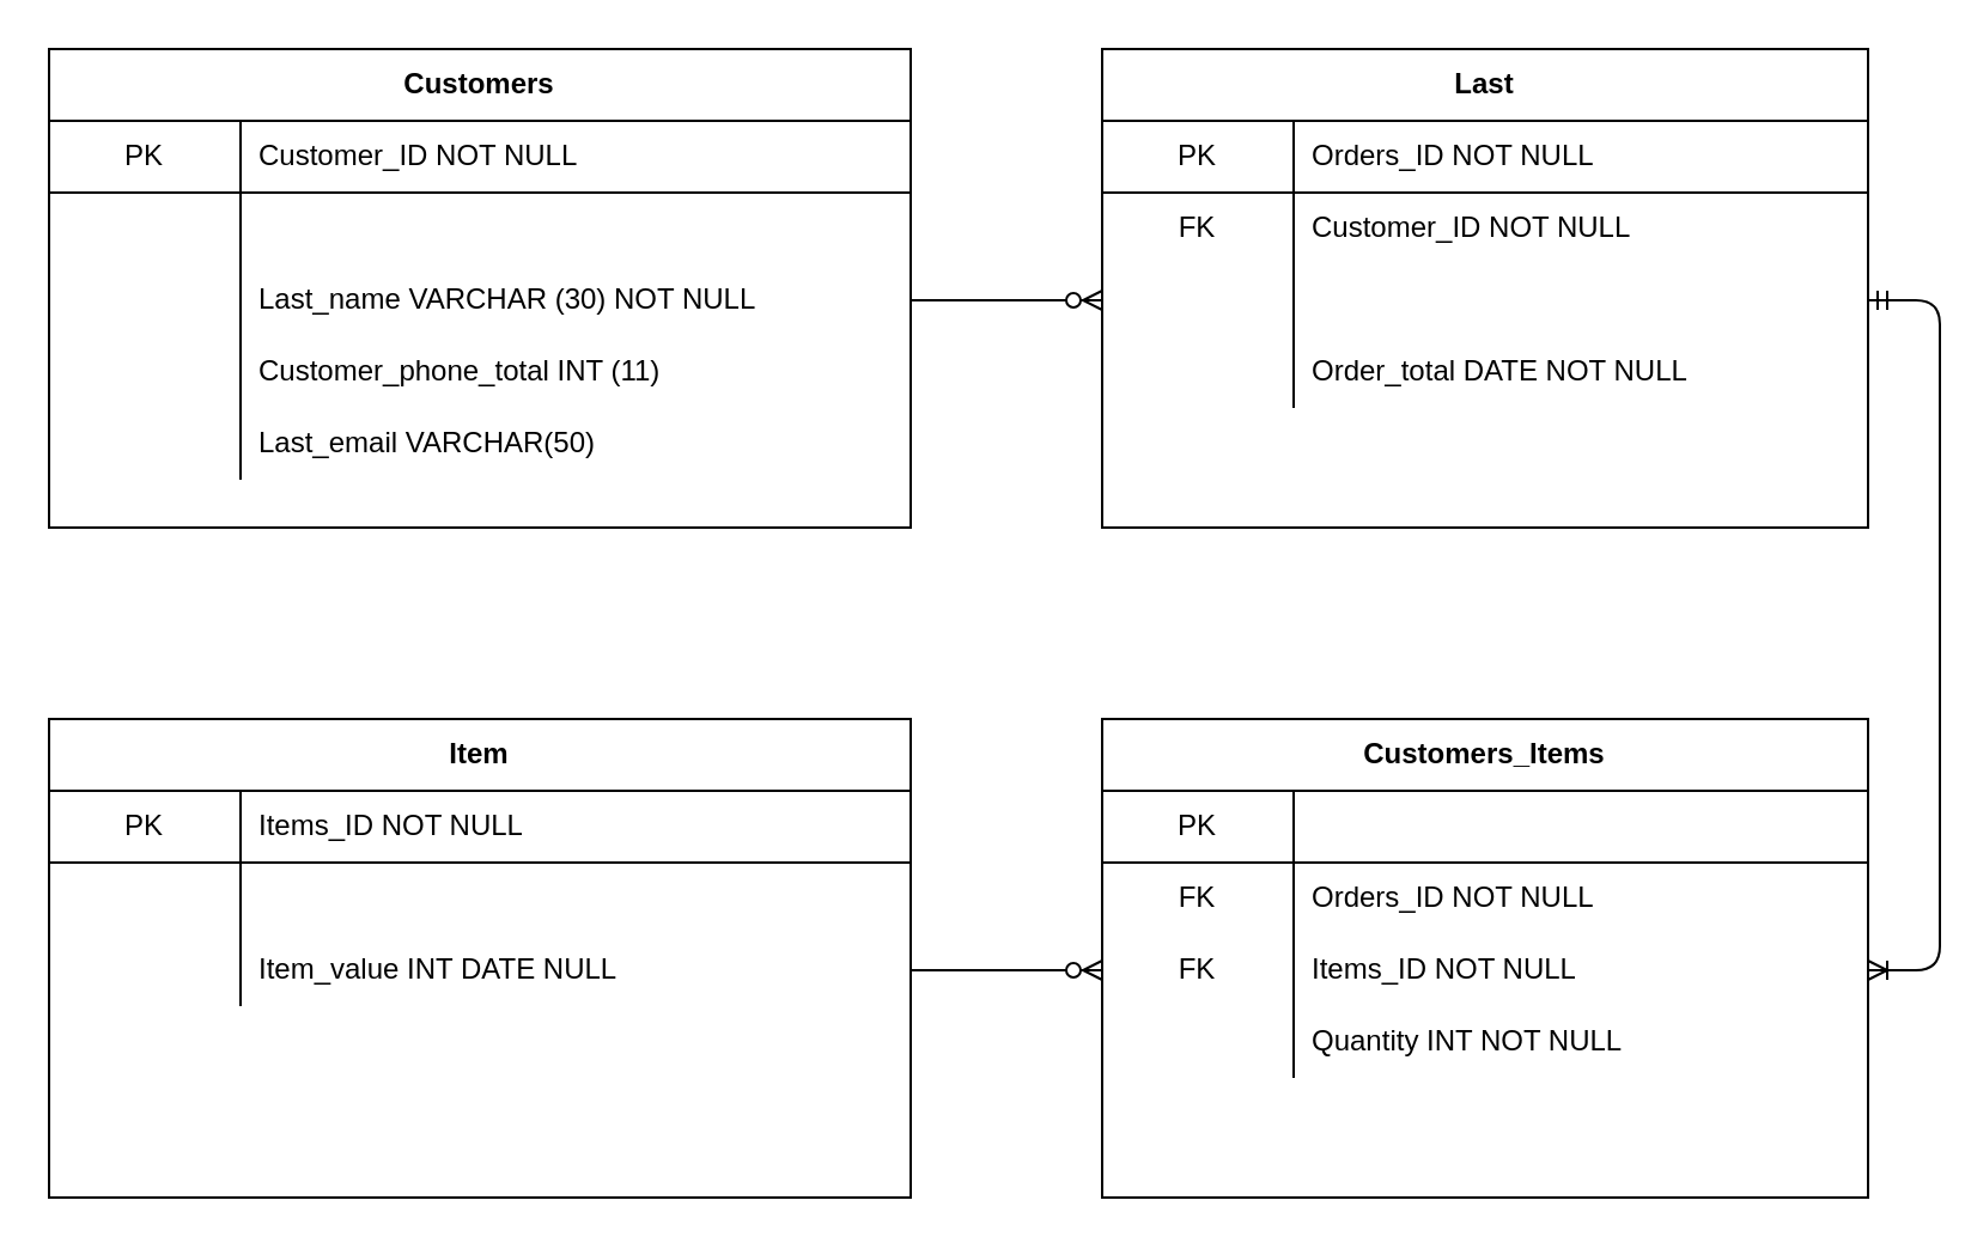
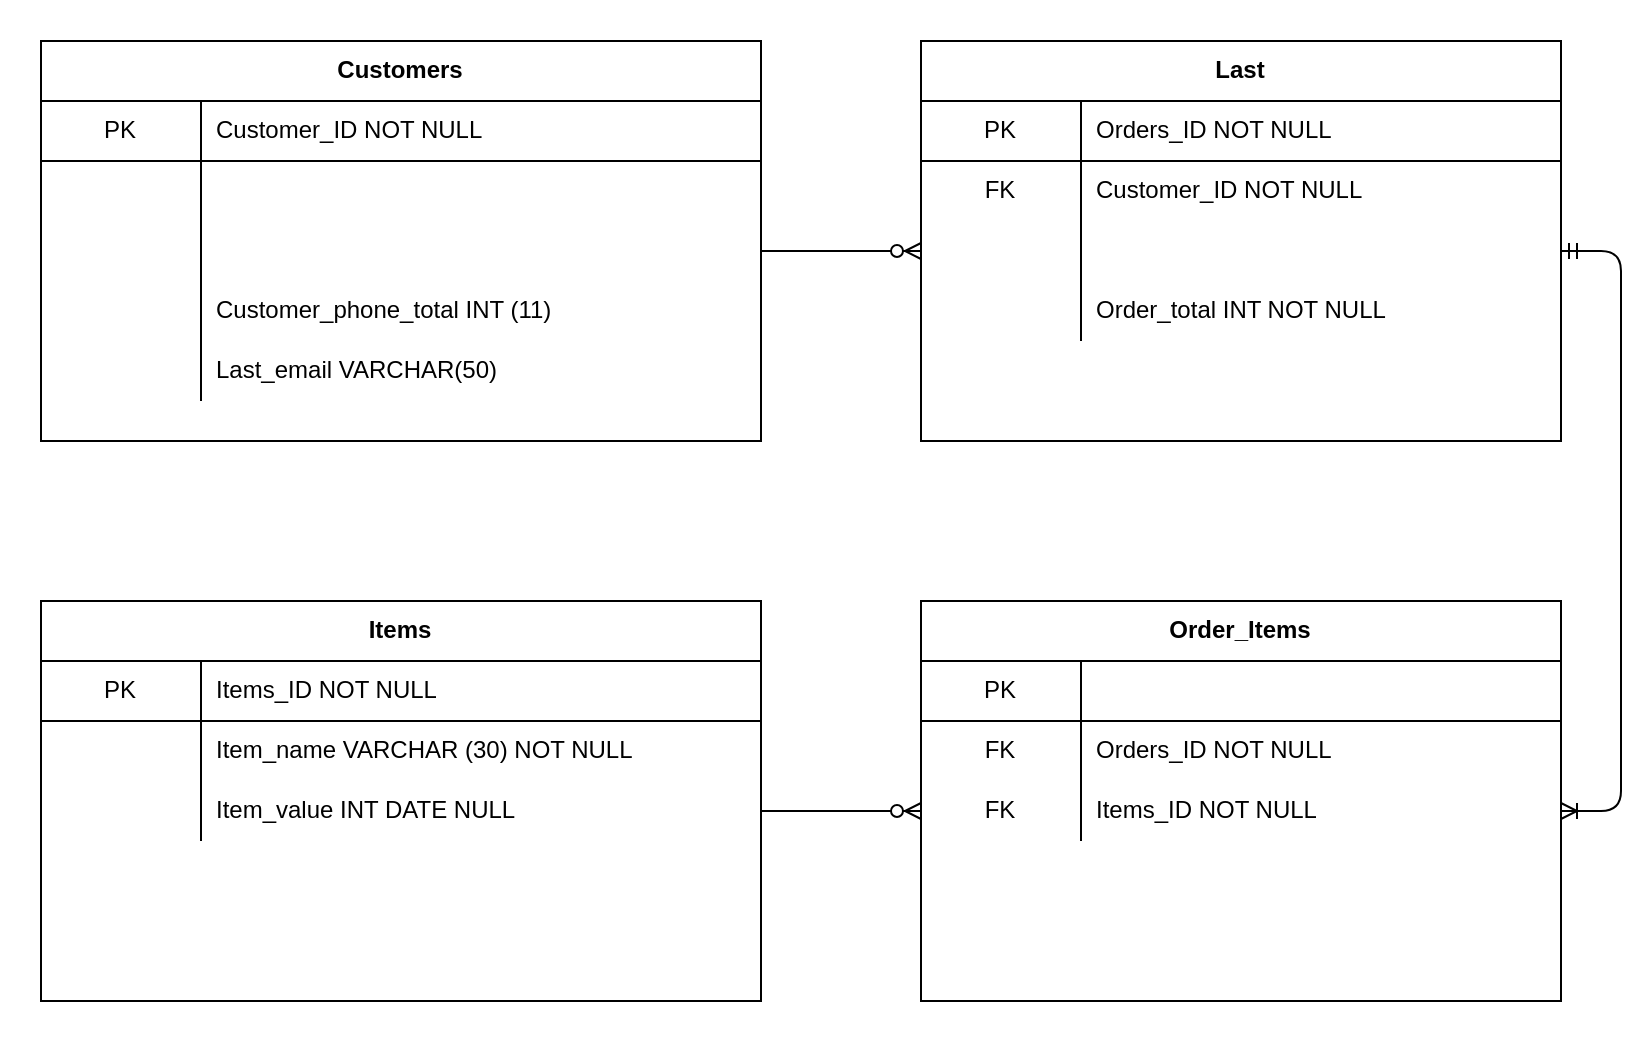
- <mxCell id="10" value="Last_name VARCHAR (30) NOT NULL" style="shape=partialRectangle;html=1;whiteSpace=wrap;connectable=0;fillColor=none;top=0;left=0;bottom=0;right=0;align=left;spacingLeft=6;overflow=hidden;" parent="8" vertex="1"><mxGeometry x="80" width="280" height="30" as="geometry" /></mxCell>
- <mxCell id="28" value="Order_total DATE NOT NULL" style="shape=partialRectangle;html=1;whiteSpace=wrap;connectable=0;fillColor=none;top=0;left=0;bottom=0;right=0;align=left;spacingLeft=6;overflow=hidden;" parent="26" vertex="1"><mxGeometry x="80" width="240" height="30" as="geometry" /></mxCell>
+ <mxCell id="28" value="Order_total INT NOT NULL" style="shape=partialRectangle;html=1;whiteSpace=wrap;connectable=0;fillColor=none;top=0;left=0;bottom=0;right=0;align=left;spacingLeft=6;overflow=hidden;" parent="26" vertex="1"><mxGeometry x="80" width="240" height="30" as="geometry" /></mxCell>
- <mxCell id="29" value="Item" style="shape=table;html=1;whiteSpace=wrap;startSize=30;container=1;collapsible=0;childLayout=tableLayout;fixedRows=1;rowLines=0;fontStyle=1;align=center;" parent="1" vertex="1"><mxGeometry x="20" y="300" width="360" height="200" as="geometry" /></mxCell>
+ <mxCell id="29" value="Items" style="shape=table;html=1;whiteSpace=wrap;startSize=30;container=1;collapsible=0;childLayout=tableLayout;fixedRows=1;rowLines=0;fontStyle=1;align=center;" parent="1" vertex="1"><mxGeometry x="20" y="300" width="360" height="200" as="geometry" /></mxCell>
- <mxCell id="39" value="Customers_Items" style="shape=table;html=1;whiteSpace=wrap;startSize=30;container=1;collapsible=0;childLayout=tableLayout;fixedRows=1;rowLines=0;fontStyle=1;align=center;" parent="1" vertex="1"><mxGeometry x="460" y="300" width="320" height="200" as="geometry" /></mxCell>
+ <mxCell id="39" value="Order_Items" style="shape=table;html=1;whiteSpace=wrap;startSize=30;container=1;collapsible=0;childLayout=tableLayout;fixedRows=1;rowLines=0;fontStyle=1;align=center;" parent="1" vertex="1"><mxGeometry x="460" y="300" width="320" height="200" as="geometry" /></mxCell>
+ <mxCell id="35" value="Item_name VARCHAR (30) NOT NULL" style="shape=partialRectangle;html=1;whiteSpace=wrap;connectable=0;fillColor=none;top=0;left=0;bottom=0;right=0;align=left;spacingLeft=6;overflow=hidden;" parent="33" vertex="1"><mxGeometry x="80" width="280" height="30" as="geometry" /></mxCell>
- <mxCell id="50" value="Quantity INT NOT NULL" style="shape=partialRectangle;html=1;whiteSpace=wrap;connectable=0;fillColor=none;top=0;left=0;bottom=0;right=0;align=left;spacingLeft=6;overflow=hidden;" parent="48" vertex="1"><mxGeometry x="80" width="240" height="30" as="geometry" /></mxCell>
